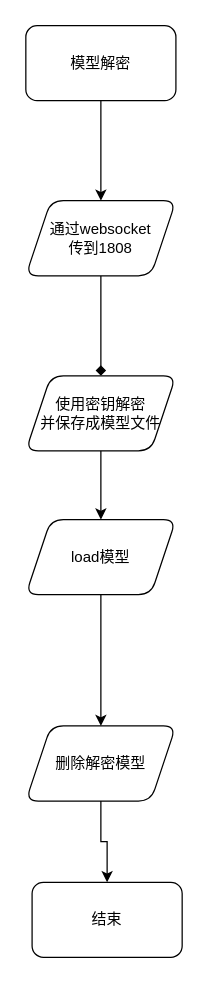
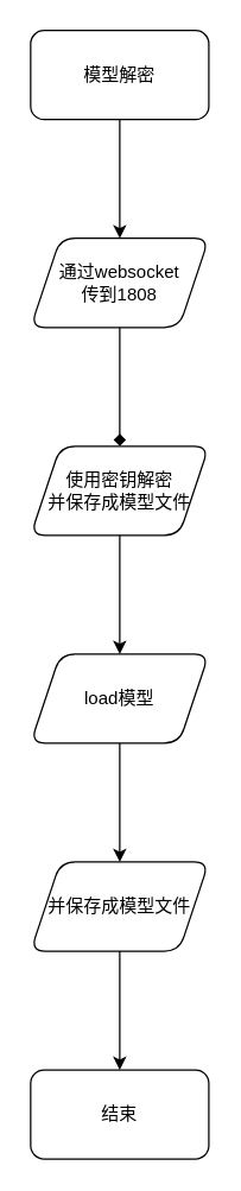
- <mxCell id="9" value="load模型" style="shape=parallelogram;perimeter=parallelogramPerimeter;whiteSpace=wrap;html=1;fixedSize=1;rounded=1;" vertex="1" parent="1"><mxGeometry x="20" y="415" width="120" height="60" as="geometry" /></mxCell>
+ <mxCell id="9" value="load模型" style="shape=parallelogram;perimeter=parallelogramPerimeter;whiteSpace=wrap;html=1;fixedSize=1;rounded=1;" vertex="1" parent="1"><mxGeometry x="20" y="440" width="120" height="60" as="geometry" /></mxCell>
- <mxCell id="11" value="删除解密模型" style="shape=parallelogram;perimeter=parallelogramPerimeter;whiteSpace=wrap;html=1;fixedSize=1;rounded=1;" vertex="1" parent="1"><mxGeometry x="20" y="580" width="120" height="60" as="geometry" /></mxCell>
+ <mxCell id="11" value="并保存成模型文件" style="shape=parallelogram;perimeter=parallelogramPerimeter;whiteSpace=wrap;html=1;fixedSize=1;rounded=1;" vertex="1" parent="1"><mxGeometry x="20" y="580" width="120" height="60" as="geometry" /></mxCell>
- <mxCell id="12" value="结束" style="whiteSpace=wrap;html=1;rounded=1;" vertex="1" parent="1"><mxGeometry x="25" y="705" width="120" height="60" as="geometry" /></mxCell>
+ <mxCell id="12" value="结束" style="whiteSpace=wrap;html=1;rounded=1;" vertex="1" parent="1"><mxGeometry x="20" y="720" width="120" height="60" as="geometry" /></mxCell>
